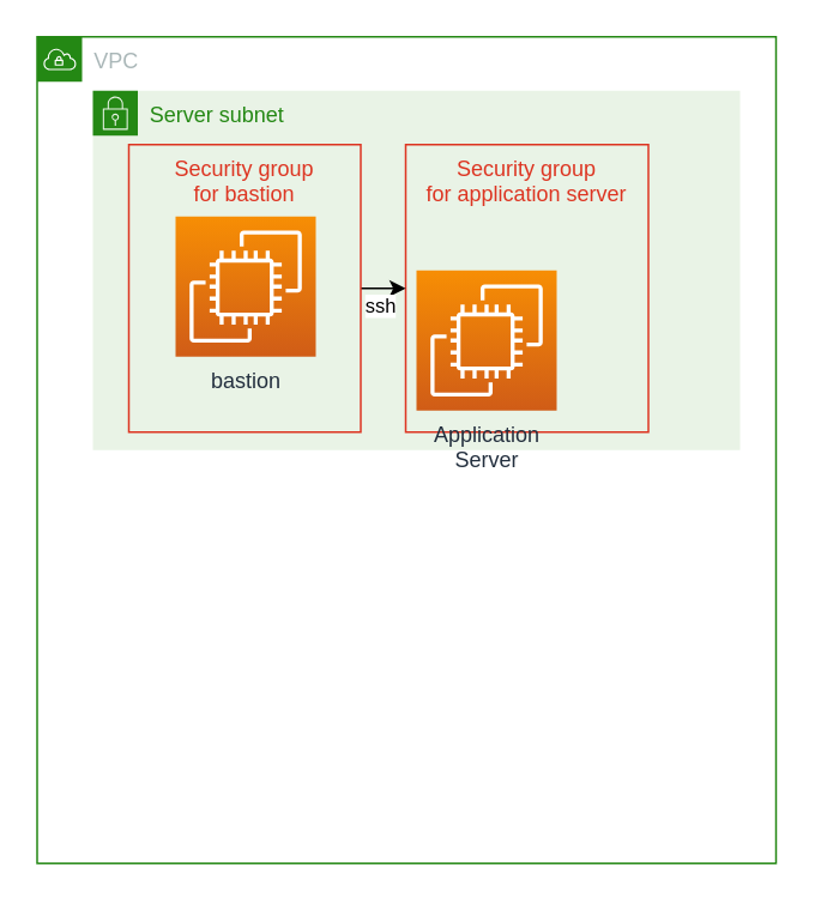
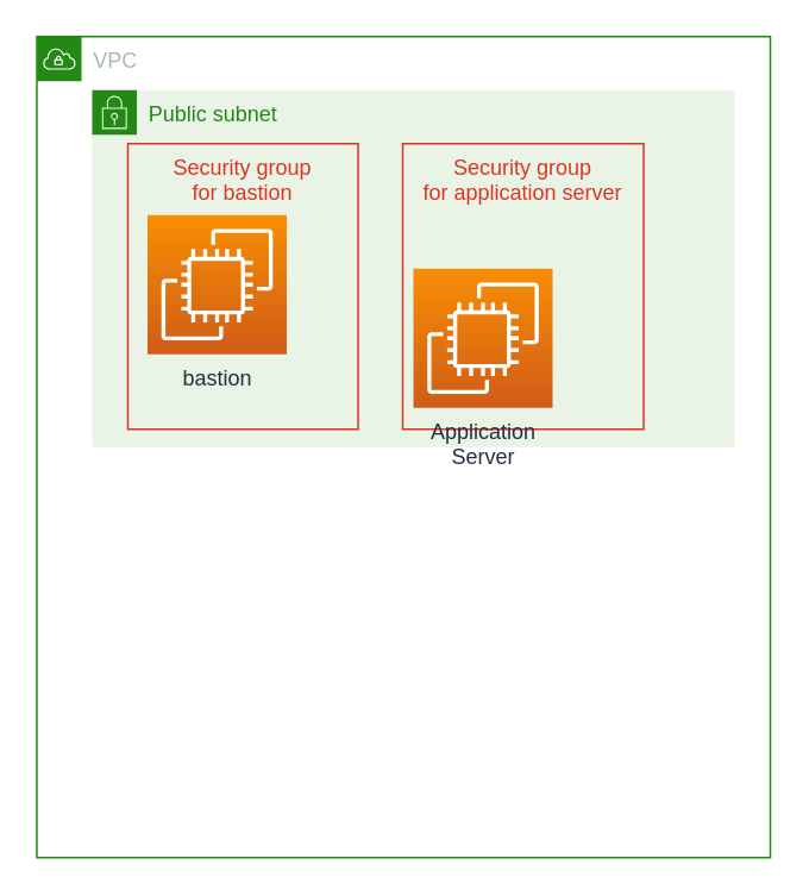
- <mxCell id="2" value="Server subnet" style="points=[[0,0],[0.25,0],[0.5,0],[0.75,0],[1,0],[1,0.25],[1,0.5],[1,0.75],[1,1],[0.75,1],[0.5,1],[0.25,1],[0,1],[0,0.75],[0,0.5],[0,0.25]];outlineConnect=0;gradientColor=none;html=1;whiteSpace=wrap;fontSize=12;fontStyle=0;container=1;pointerEvents=0;collapsible=0;recursiveResize=0;shape=mxgraph.aws4.group;grIcon=mxgraph.aws4.group_security_group;grStroke=0;strokeColor=#248814;fillColor=#E9F3E6;verticalAlign=top;align=left;spacingLeft=30;fontColor=#248814;dashed=0;" vertex="1" parent="1"><mxGeometry x="51" y="50" width="360" height="200" as="geometry" /></mxCell>
+ <mxCell id="2" value="Public subnet" style="points=[[0,0],[0.25,0],[0.5,0],[0.75,0],[1,0],[1,0.25],[1,0.5],[1,0.75],[1,1],[0.75,1],[0.5,1],[0.25,1],[0,1],[0,0.75],[0,0.5],[0,0.25]];outlineConnect=0;gradientColor=none;html=1;whiteSpace=wrap;fontSize=12;fontStyle=0;container=1;pointerEvents=0;collapsible=0;recursiveResize=0;shape=mxgraph.aws4.group;grIcon=mxgraph.aws4.group_security_group;grStroke=0;strokeColor=#248814;fillColor=#E9F3E6;verticalAlign=top;align=left;spacingLeft=30;fontColor=#248814;dashed=0;" vertex="1" parent="1"><mxGeometry x="51" y="50" width="360" height="200" as="geometry" /></mxCell>
- <mxCell id="8" value="bastion" style="sketch=0;points=[[0,0,0],[0.25,0,0],[0.5,0,0],[0.75,0,0],[1,0,0],[0,1,0],[0.25,1,0],[0.5,1,0],[0.75,1,0],[1,1,0],[0,0.25,0],[0,0.5,0],[0,0.75,0],[1,0.25,0],[1,0.5,0],[1,0.75,0]];outlineConnect=0;fontColor=#232F3E;gradientColor=#F78E04;gradientDirection=north;fillColor=#D05C17;strokeColor=#ffffff;dashed=0;verticalLabelPosition=bottom;verticalAlign=top;align=center;html=1;fontSize=12;fontStyle=0;aspect=fixed;shape=mxgraph.aws4.resourceIcon;resIcon=mxgraph.aws4.ec2;" vertex="1" parent="3"><mxGeometry x="77" y="100" width="78" height="78" as="geometry" /></mxCell>
+ <mxCell id="8" value="bastion" style="sketch=0;points=[[0,0,0],[0.25,0,0],[0.5,0,0],[0.75,0,0],[1,0,0],[0,1,0],[0.25,1,0],[0.5,1,0],[0.75,1,0],[1,1,0],[0,0.25,0],[0,0.5,0],[0,0.75,0],[1,0.25,0],[1,0.5,0],[1,0.75,0]];outlineConnect=0;fontColor=#232F3E;gradientColor=#F78E04;gradientDirection=north;fillColor=#D05C17;strokeColor=#ffffff;dashed=0;verticalLabelPosition=bottom;verticalAlign=top;align=center;html=1;fontSize=12;fontStyle=0;aspect=fixed;shape=mxgraph.aws4.resourceIcon;resIcon=mxgraph.aws4.ec2;" vertex="1" parent="3"><mxGeometry x="62" y="100" width="78" height="78" as="geometry" /></mxCell>
- <mxCell id="5" value="ssh" style="edgeStyle=orthogonalEdgeStyle;html=1;entryX=0;entryY=0.5;entryDx=0;entryDy=0;" edge="1" parent="3" source="6" target="4"><mxGeometry x="-0.12" y="-10" relative="1" as="geometry"><mxPoint as="offset" /></mxGeometry></mxCell>
